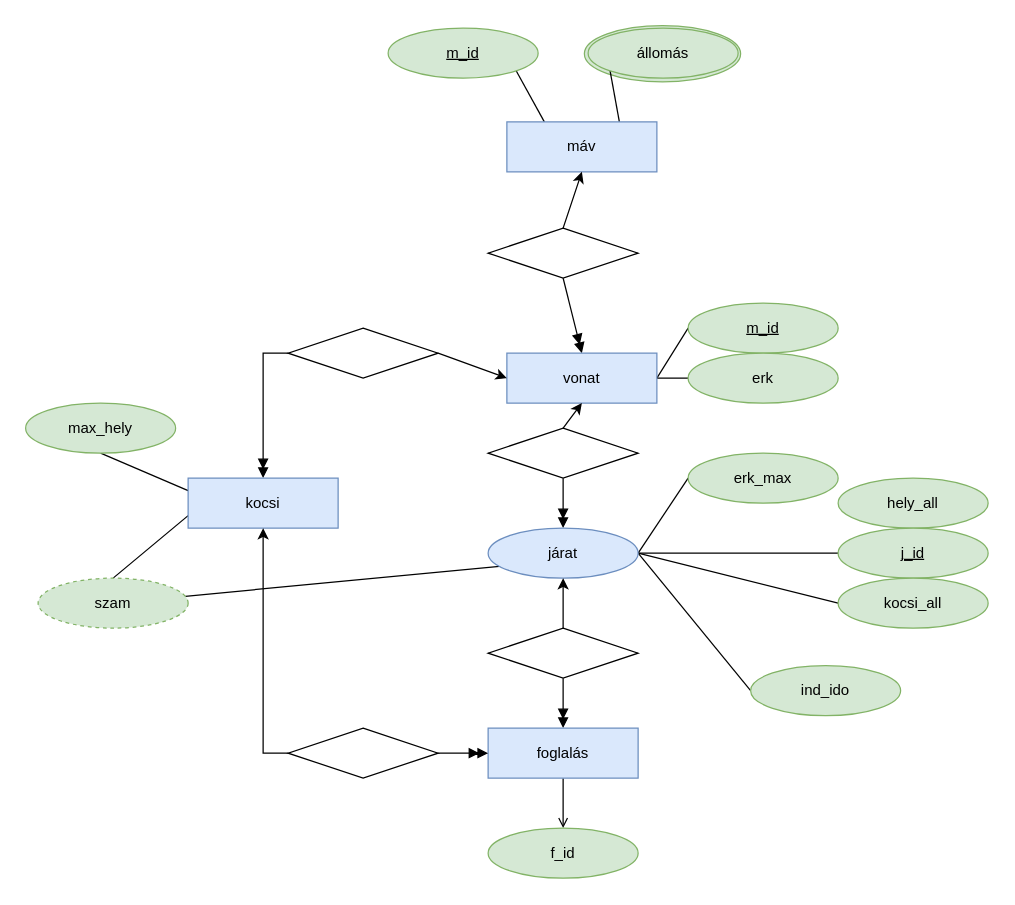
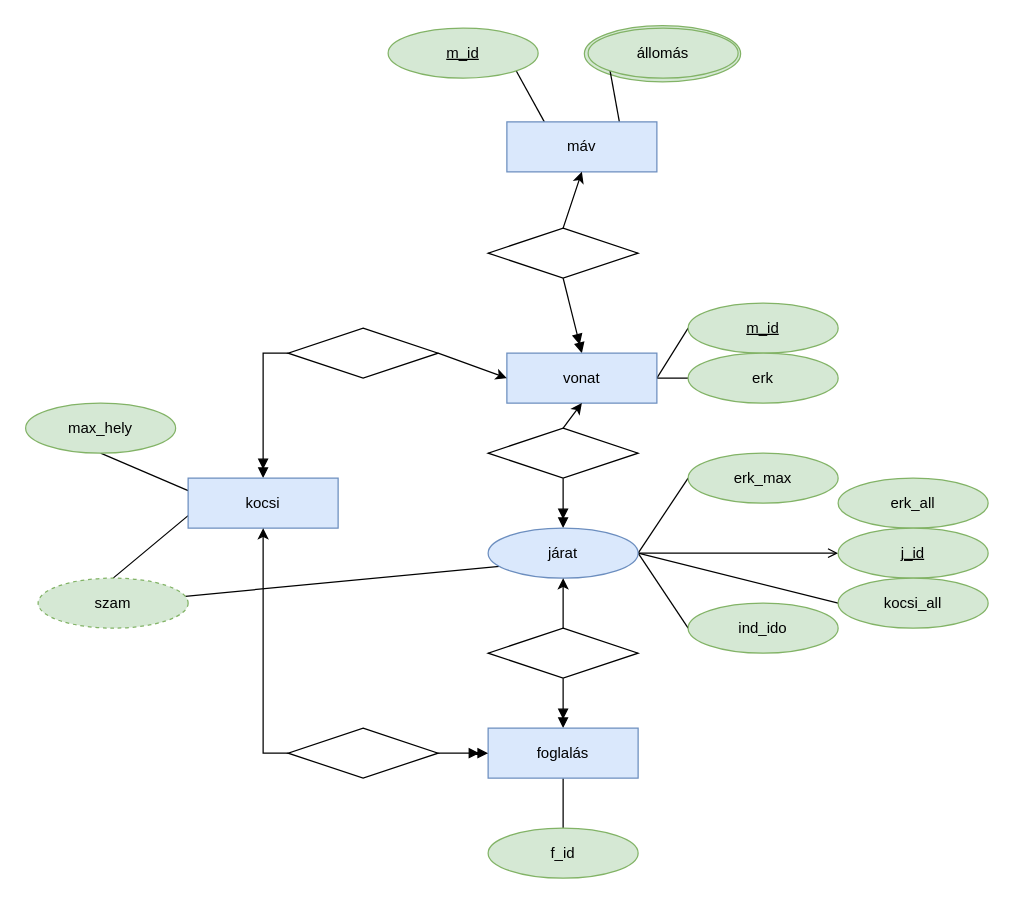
- <mxCell id="43" value="hely_all" style="ellipse;whiteSpace=wrap;html=1;fillColor=#d5e8d4;strokeColor=#82b366;fontStyle=0" vertex="1" parent="1"><mxGeometry x="670" y="382" width="120" height="40" as="geometry" /></mxCell>
+ <mxCell id="43" value="erk_all" style="ellipse;whiteSpace=wrap;html=1;fillColor=#d5e8d4;strokeColor=#82b366;fontStyle=0" vertex="1" parent="1"><mxGeometry x="670" y="382" width="120" height="40" as="geometry" /></mxCell>
- <mxCell id="22" style="edgeStyle=none;rounded=0;orthogonalLoop=1;jettySize=auto;html=1;exitX=1;exitY=0.5;exitDx=0;exitDy=0;entryX=0;entryY=0.5;entryDx=0;entryDy=0;endArrow=none;endFill=0;" edge="1" parent="1" source="24" target="44"><mxGeometry relative="1" as="geometry" /></mxCell>
+ <mxCell id="22" style="edgeStyle=none;rounded=0;orthogonalLoop=1;jettySize=auto;html=1;exitX=1;exitY=0.5;exitDx=0;exitDy=0;entryX=0;entryY=0.5;entryDx=0;entryDy=0;endArrow=open;endFill=0;" edge="1" parent="1" source="24" target="44"><mxGeometry relative="1" as="geometry" /></mxCell>
- <mxCell id="46" value="ind_ido" style="ellipse;whiteSpace=wrap;html=1;fillColor=#d5e8d4;strokeColor=#82b366;fontStyle=0" vertex="1" parent="1"><mxGeometry x="600" y="532" width="120" height="40" as="geometry" /></mxCell>
+ <mxCell id="46" value="ind_ido" style="ellipse;whiteSpace=wrap;html=1;fillColor=#d5e8d4;strokeColor=#82b366;fontStyle=0" vertex="1" parent="1"><mxGeometry x="550" y="482" width="120" height="40" as="geometry" /></mxCell>
- <mxCell id="28" style="edgeStyle=none;rounded=0;orthogonalLoop=1;jettySize=auto;html=1;exitX=0.5;exitY=1;exitDx=0;exitDy=0;entryX=0.5;entryY=0;entryDx=0;entryDy=0;endArrow=open;endFill=0;" edge="1" parent="1" source="29" target="41"><mxGeometry relative="1" as="geometry" /></mxCell>
+ <mxCell id="28" style="edgeStyle=none;rounded=0;orthogonalLoop=1;jettySize=auto;html=1;exitX=0.5;exitY=1;exitDx=0;exitDy=0;entryX=0.5;entryY=0;entryDx=0;entryDy=0;endArrow=none;endFill=0;" edge="1" parent="1" source="29" target="41"><mxGeometry relative="1" as="geometry" /></mxCell>
